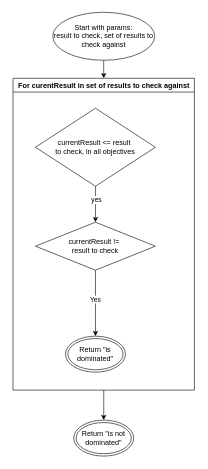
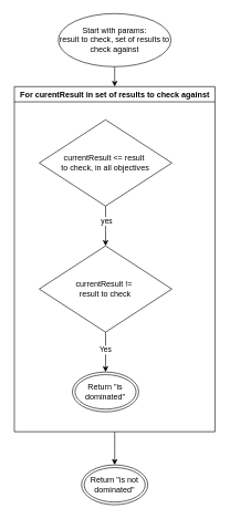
- <mxCell id="12" value="currentResult !=&amp;nbsp;&lt;div&gt;result to check&lt;/div&gt;" style="rhombus;whiteSpace=wrap;html=1;" vertex="1" parent="5"><mxGeometry x="37.5" y="240" width="200" height="80" as="geometry" /></mxCell>
+ <mxCell id="12" value="currentResult !=&amp;nbsp;&lt;div&gt;result to check&lt;/div&gt;" style="rhombus;whiteSpace=wrap;html=1;" vertex="1" parent="5"><mxGeometry x="37.5" y="240" width="200" height="130" as="geometry" /></mxCell>
